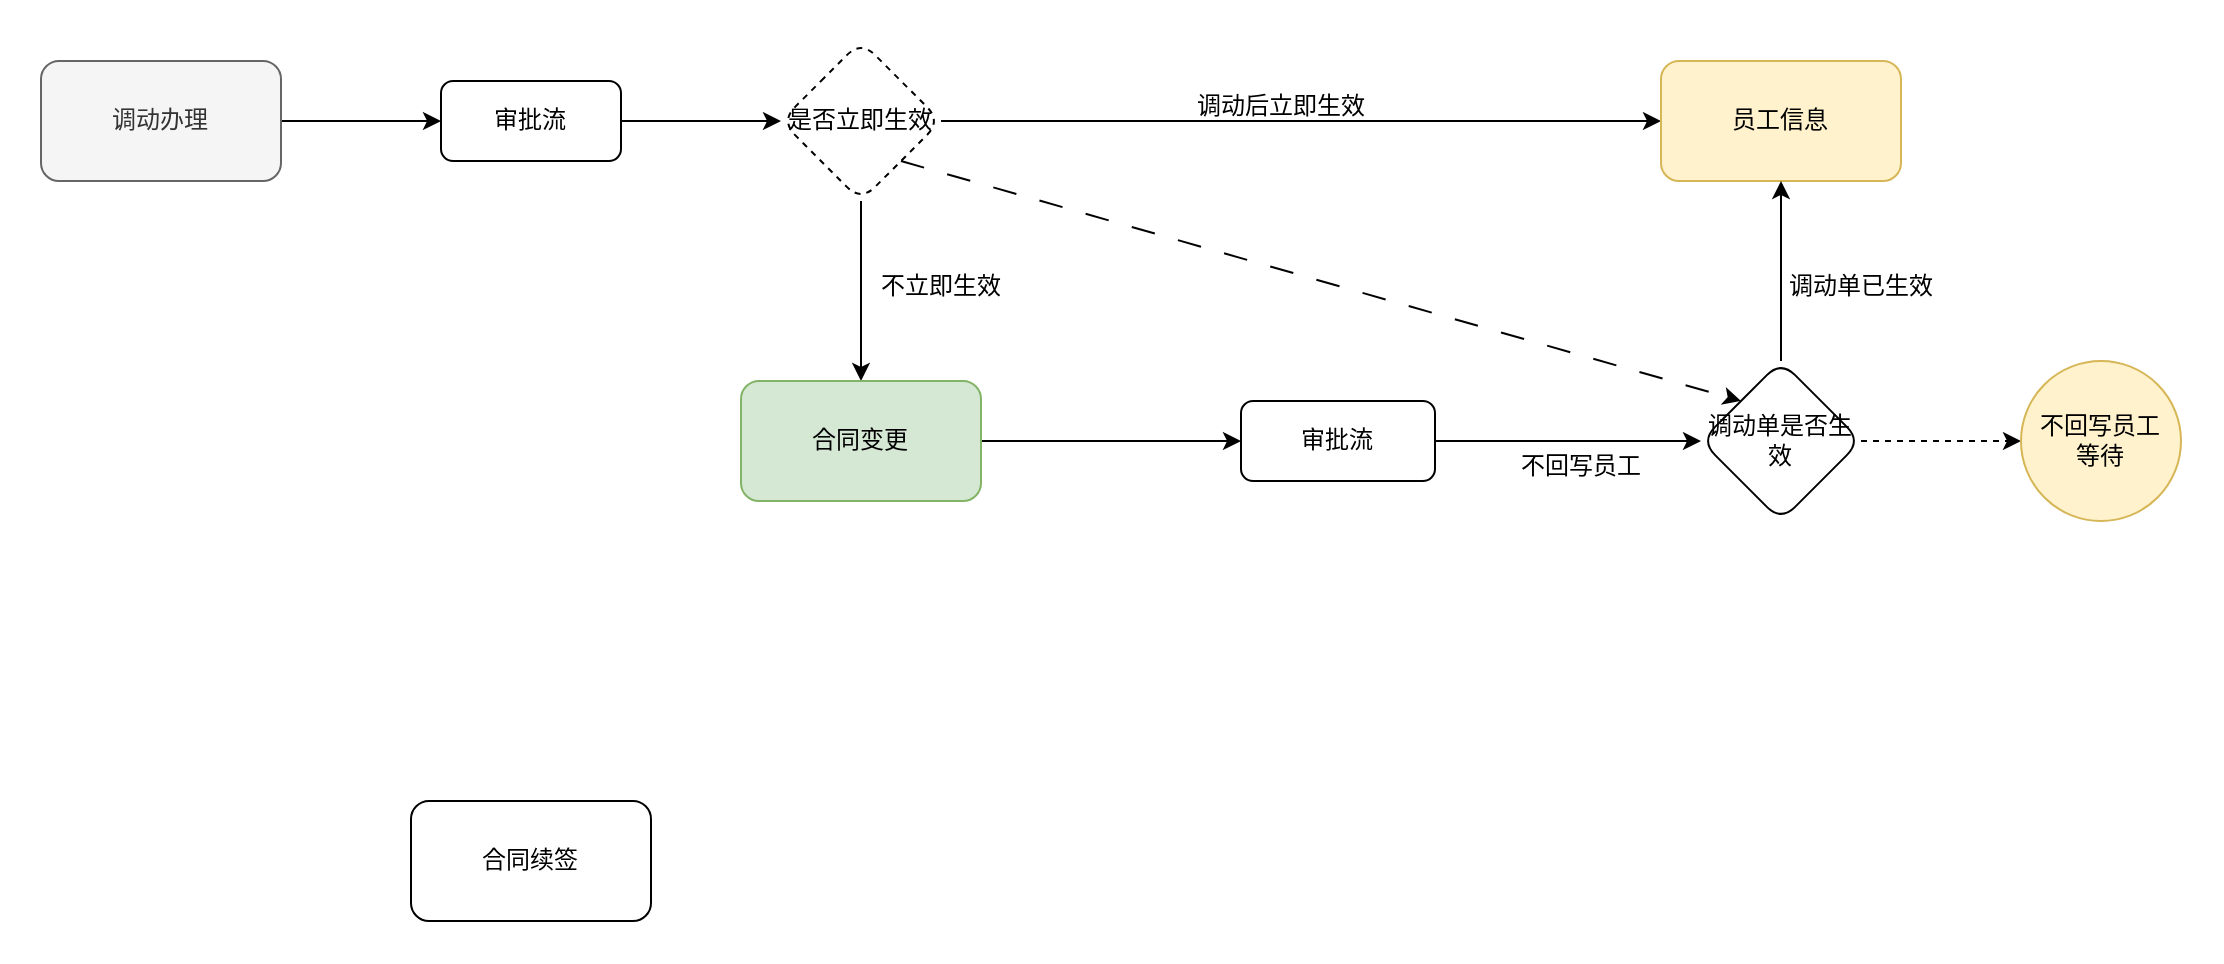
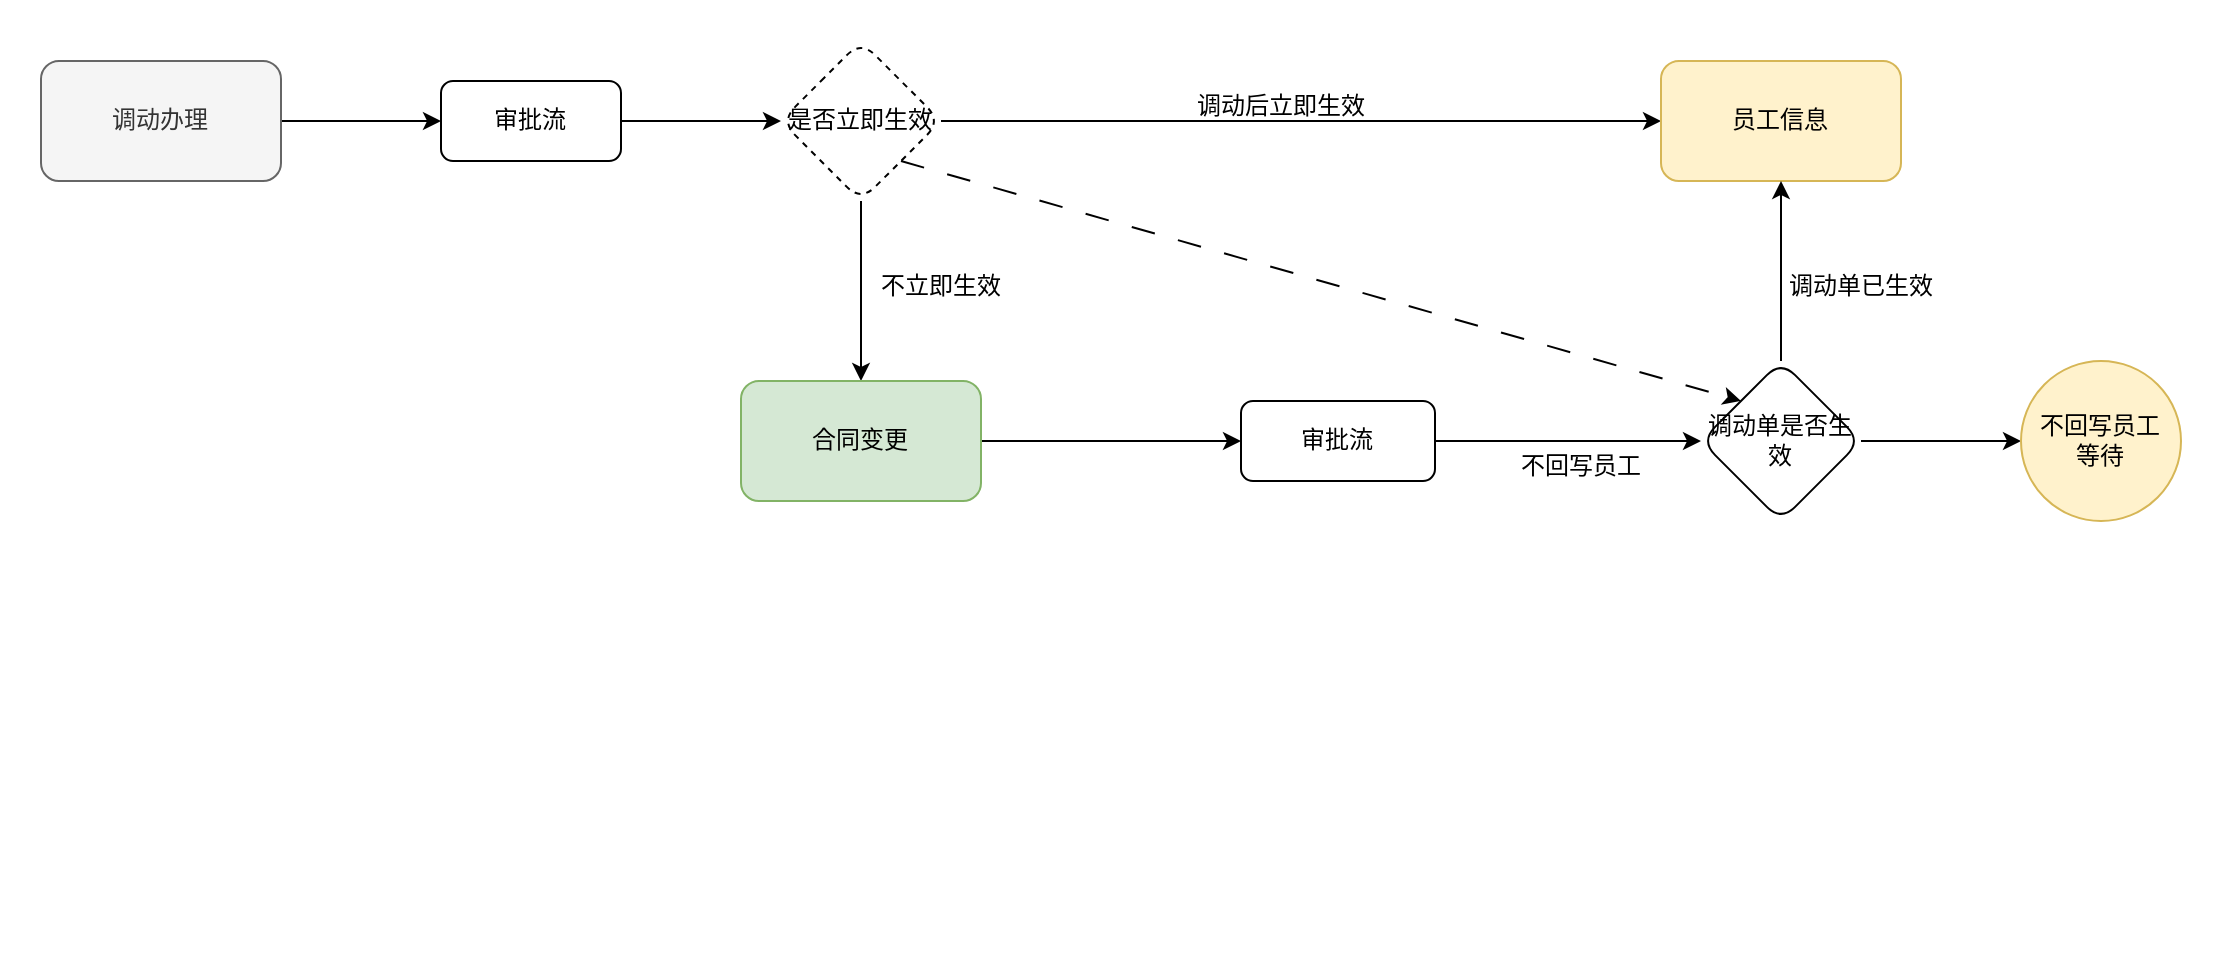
- <mxCell id="15" value="" style="edgeStyle=orthogonalEdgeStyle;rounded=0;orthogonalLoop=1;jettySize=auto;html=1;dashed=1;" edge="1" parent="1" source="16" target="20"><mxGeometry relative="1" as="geometry" /></mxCell>
+ <mxCell id="15" value="" style="edgeStyle=orthogonalEdgeStyle;rounded=0;orthogonalLoop=1;jettySize=auto;html=1;" edge="1" parent="1" source="16" target="20"><mxGeometry relative="1" as="geometry" /></mxCell>
- <mxCell id="23" value="合同续签" style="rounded=1;whiteSpace=wrap;html=1;" vertex="1" parent="1"><mxGeometry x="205" y="400" width="120" height="60" as="geometry" /></mxCell>
